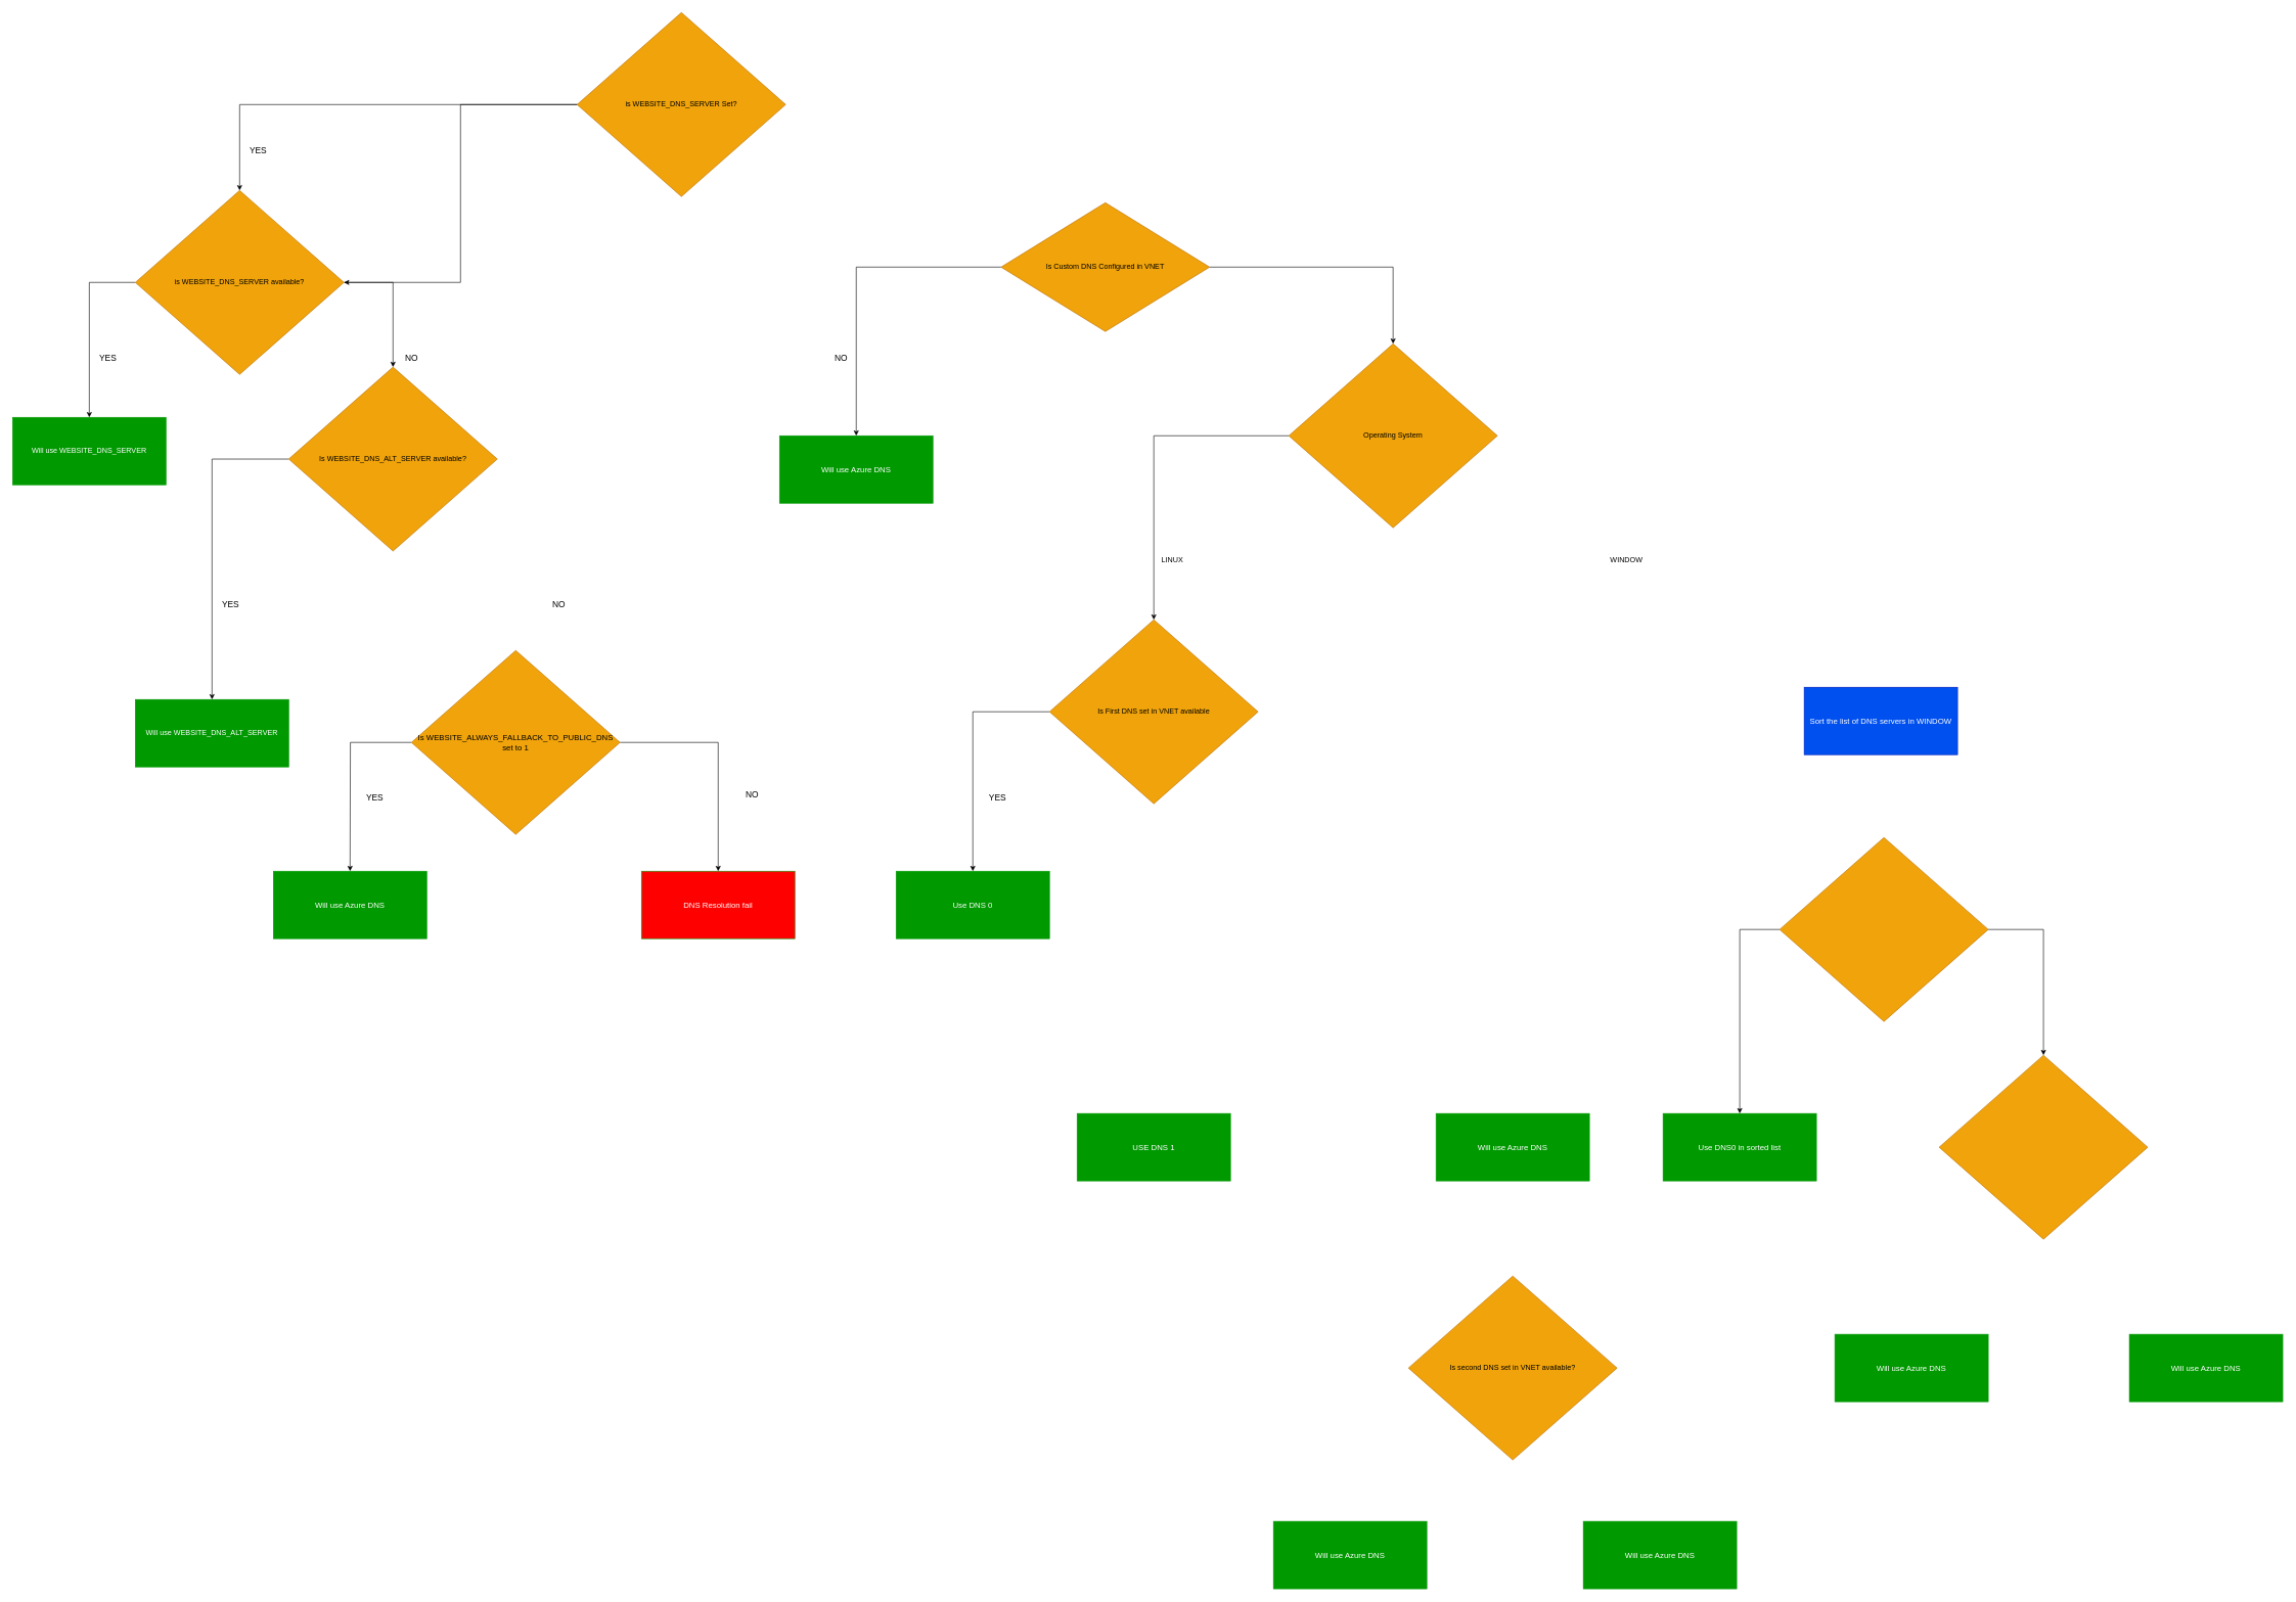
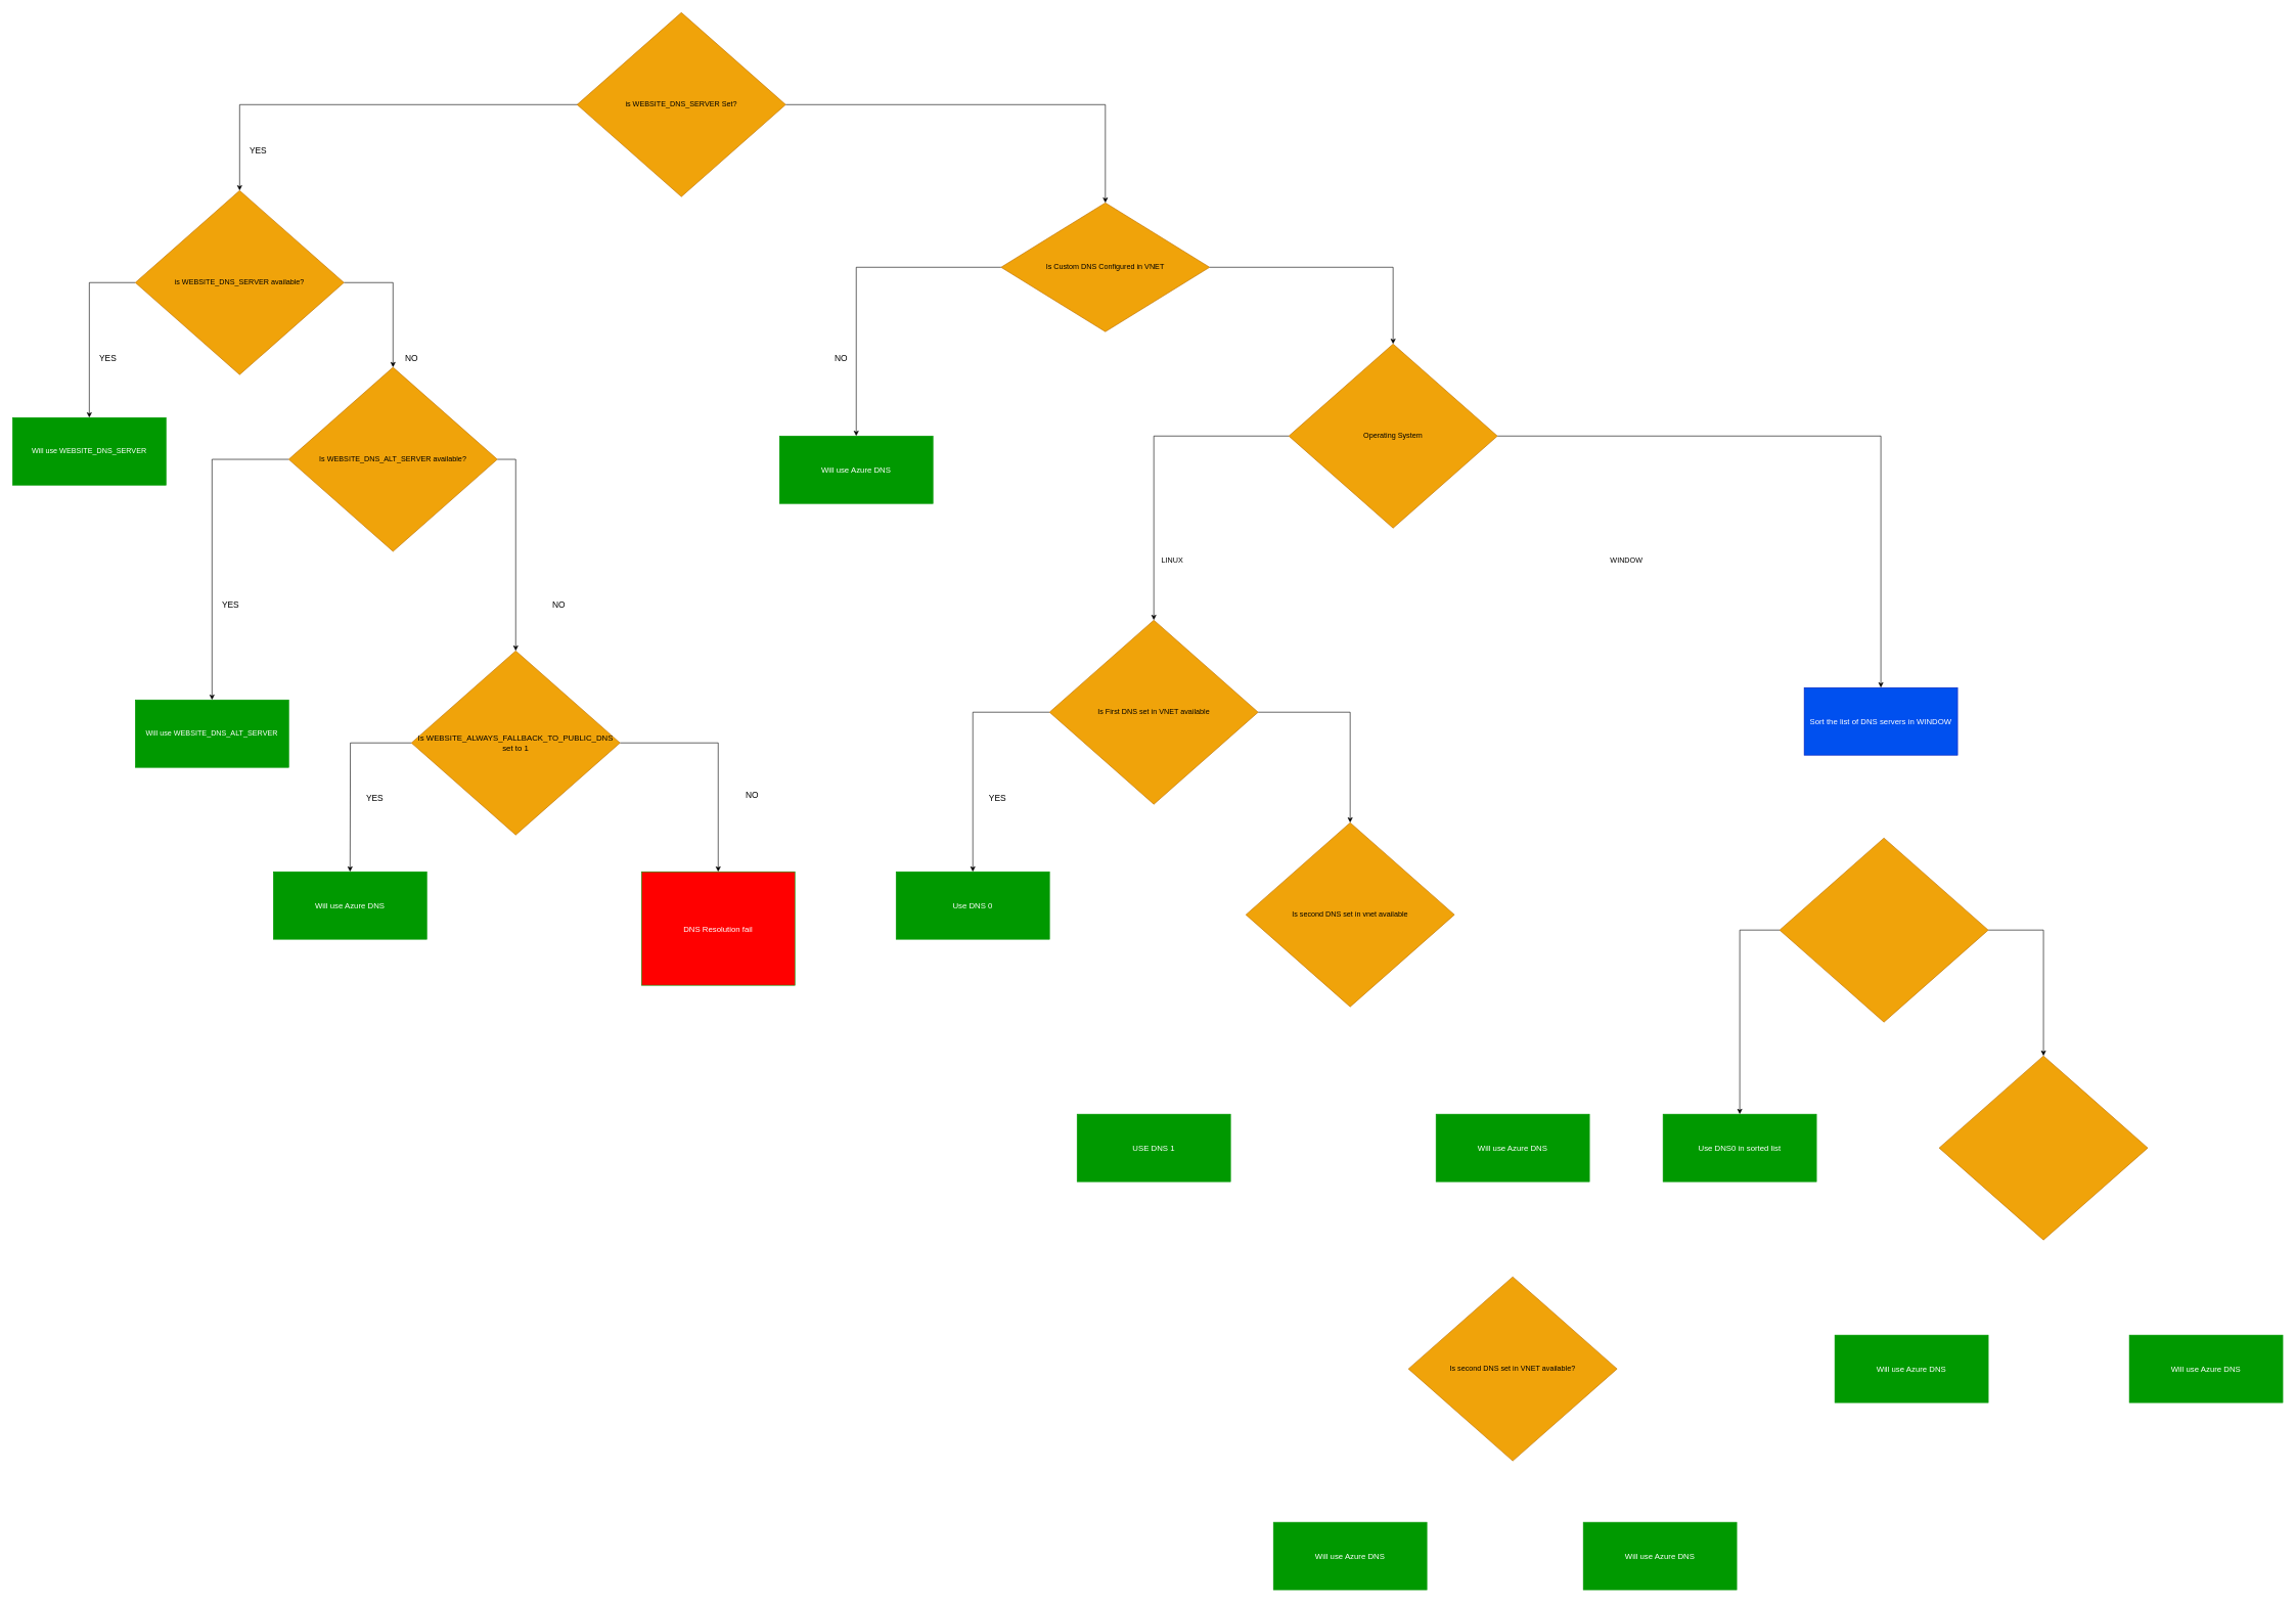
- <mxCell id="2" style="edgeStyle=orthogonalEdgeStyle;rounded=0;orthogonalLoop=1;jettySize=auto;html=1;" edge="1" parent="1" source="4" target="7"><mxGeometry relative="1" as="geometry" /></mxCell>
+ <mxCell id="2" style="edgeStyle=orthogonalEdgeStyle;rounded=0;orthogonalLoop=1;jettySize=auto;html=1;entryX=0.5;entryY=0;entryDx=0;entryDy=0;" edge="1" parent="1" source="4" target="10"><mxGeometry relative="1" as="geometry" /></mxCell>
+ <mxCell id="15" style="edgeStyle=orthogonalEdgeStyle;rounded=0;orthogonalLoop=1;jettySize=auto;html=1;entryX=0.5;entryY=0;entryDx=0;entryDy=0;" edge="1" parent="1" source="16" target="39"><mxGeometry relative="1" as="geometry" /></mxCell>
+ <mxCell id="31" style="edgeStyle=orthogonalEdgeStyle;rounded=0;orthogonalLoop=1;jettySize=auto;html=1;entryX=0.5;entryY=0;entryDx=0;entryDy=0;exitX=1;exitY=0.5;exitDx=0;exitDy=0;" edge="1" parent="1" source="33" target="13"><mxGeometry relative="1" as="geometry" /></mxCell>
+ <mxCell id="18" style="edgeStyle=orthogonalEdgeStyle;rounded=0;orthogonalLoop=1;jettySize=auto;html=1;entryX=0.5;entryY=0;entryDx=0;entryDy=0;exitX=1;exitY=0.5;exitDx=0;exitDy=0;" edge="1" parent="1" source="19" target="37"><mxGeometry relative="1" as="geometry" /></mxCell>
- <mxCell id="22" value="&lt;font style=&quot;font-size: 13px;&quot; color=&quot;#ffffff&quot;&gt;DNS Resolution fail&lt;/font&gt;" style="rounded=0;whiteSpace=wrap;html=1;fillColor=#FF0000;strokeColor=#009900;" vertex="1" parent="1"><mxGeometry x="1045" y="1420" width="250" height="110" as="geometry" /></mxCell>
+ <mxCell id="22" value="&lt;font style=&quot;font-size: 13px;&quot; color=&quot;#ffffff&quot;&gt;DNS Resolution fail&lt;/font&gt;" style="rounded=0;whiteSpace=wrap;html=1;fillColor=#FF0000;strokeColor=#009900;" vertex="1" parent="1"><mxGeometry x="1045" y="1420" width="250" height="185" as="geometry" /></mxCell>
+ <mxCell id="37" value="Is second DNS set in vnet available" style="rhombus;whiteSpace=wrap;html=1;fillColor=#f0a30a;fontColor=#000000;strokeColor=#BD7000;" vertex="1" parent="1"><mxGeometry x="2030" y="1340" width="340" height="300" as="geometry" /></mxCell>
